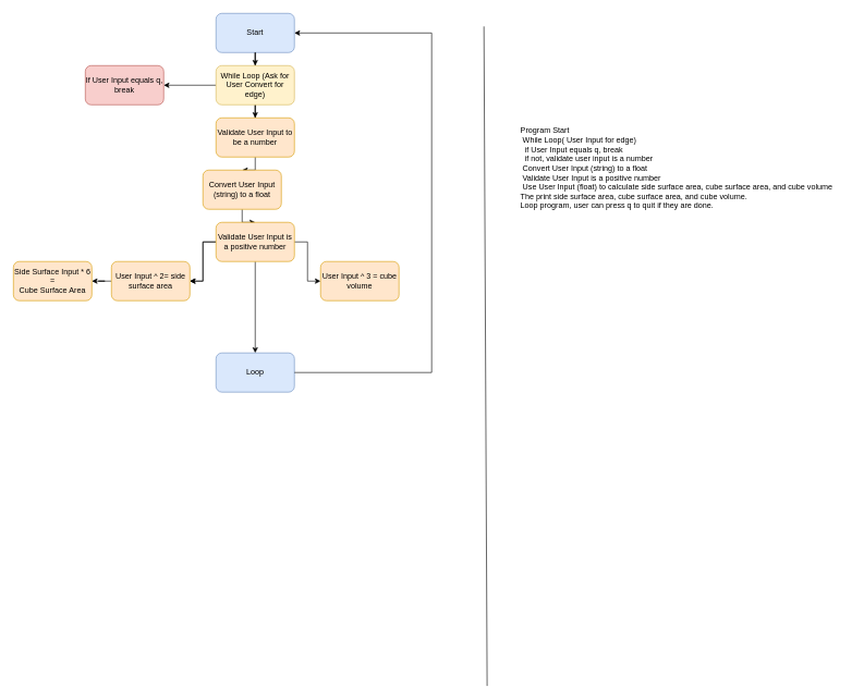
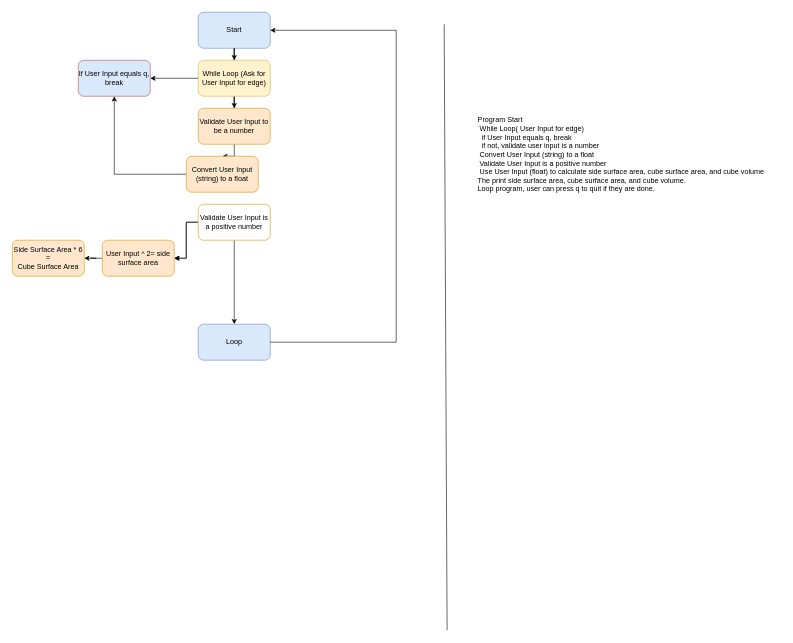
- <mxCell id="11" value="If User Input equals q, break" style="whiteSpace=wrap;html=1;rounded=1;fillColor=#f8cecc;strokeColor=#b85450;" vertex="1" parent="1"><mxGeometry x="130" y="100" width="120" height="60" as="geometry" /></mxCell>
+ <mxCell id="11" value="If User Input equals q, break" style="whiteSpace=wrap;html=1;rounded=1;fillColor=#dae8fc;strokeColor=#b85450;" vertex="1" parent="1"><mxGeometry x="130" y="100" width="120" height="60" as="geometry" /></mxCell>
- <mxCell id="7" value="While Loop (Ask for User Convert for edge)" style="rounded=1;whiteSpace=wrap;html=1;fillColor=#fff2cc;strokeColor=#d6b656;" parent="1" vertex="1"><mxGeometry x="330" y="100" width="120" height="60" as="geometry" /></mxCell>
+ <mxCell id="7" value="While Loop (Ask for User Input for edge)" style="rounded=1;whiteSpace=wrap;html=1;fillColor=#fff2cc;strokeColor=#d6b656;" parent="1" vertex="1"><mxGeometry x="330" y="100" width="120" height="60" as="geometry" /></mxCell>
- <mxCell id="12" value="" style="edgeStyle=orthogonalEdgeStyle;rounded=0;orthogonalLoop=1;jettySize=auto;html=1;" edge="1" parent="1" source="13" target="18"><mxGeometry relative="1" as="geometry" /></mxCell>
+ <mxCell id="12" value="" style="edgeStyle=orthogonalEdgeStyle;rounded=0;orthogonalLoop=1;jettySize=auto;html=1;" edge="1" parent="1" source="13" target="11"><mxGeometry relative="1" as="geometry" /></mxCell>
- <mxCell id="18" value="Validate User Input is a positive number" style="whiteSpace=wrap;html=1;rounded=1;fillColor=#ffe6cc;strokeColor=#d79b00;" vertex="1" parent="1"><mxGeometry x="330" y="340" width="120" height="60" as="geometry" /></mxCell>
+ <mxCell id="18" value="Validate User Input is a positive number" style="whiteSpace=wrap;html=1;rounded=1;fillColor=#ffffff;strokeColor=#d79b00;" vertex="1" parent="1"><mxGeometry x="330" y="340" width="120" height="60" as="geometry" /></mxCell>
- <mxCell id="22" value="Side Surface Input * 6 =&lt;br&gt;Cube Surface Area" style="whiteSpace=wrap;html=1;rounded=1;fillColor=#ffe6cc;strokeColor=#d79b00;" vertex="1" parent="1"><mxGeometry x="20" y="400" width="120" height="60" as="geometry" /></mxCell>
+ <mxCell id="22" value="Side Surface Area * 6 =&lt;br&gt;Cube Surface Area" style="whiteSpace=wrap;html=1;rounded=1;fillColor=#ffe6cc;strokeColor=#d79b00;" vertex="1" parent="1"><mxGeometry x="20" y="400" width="120" height="60" as="geometry" /></mxCell>
- <mxCell id="17" value="" style="edgeStyle=orthogonalEdgeStyle;rounded=0;orthogonalLoop=1;jettySize=auto;html=1;" edge="1" parent="1" source="18" target="21"><mxGeometry relative="1" as="geometry" /></mxCell>
- <mxCell id="21" value="User Input ^ 3 = cube volume" style="rounded=1;whiteSpace=wrap;html=1;fillColor=#ffe6cc;strokeColor=#d79b00;" vertex="1" parent="1"><mxGeometry x="490" y="400" width="120" height="60" as="geometry" /></mxCell>
